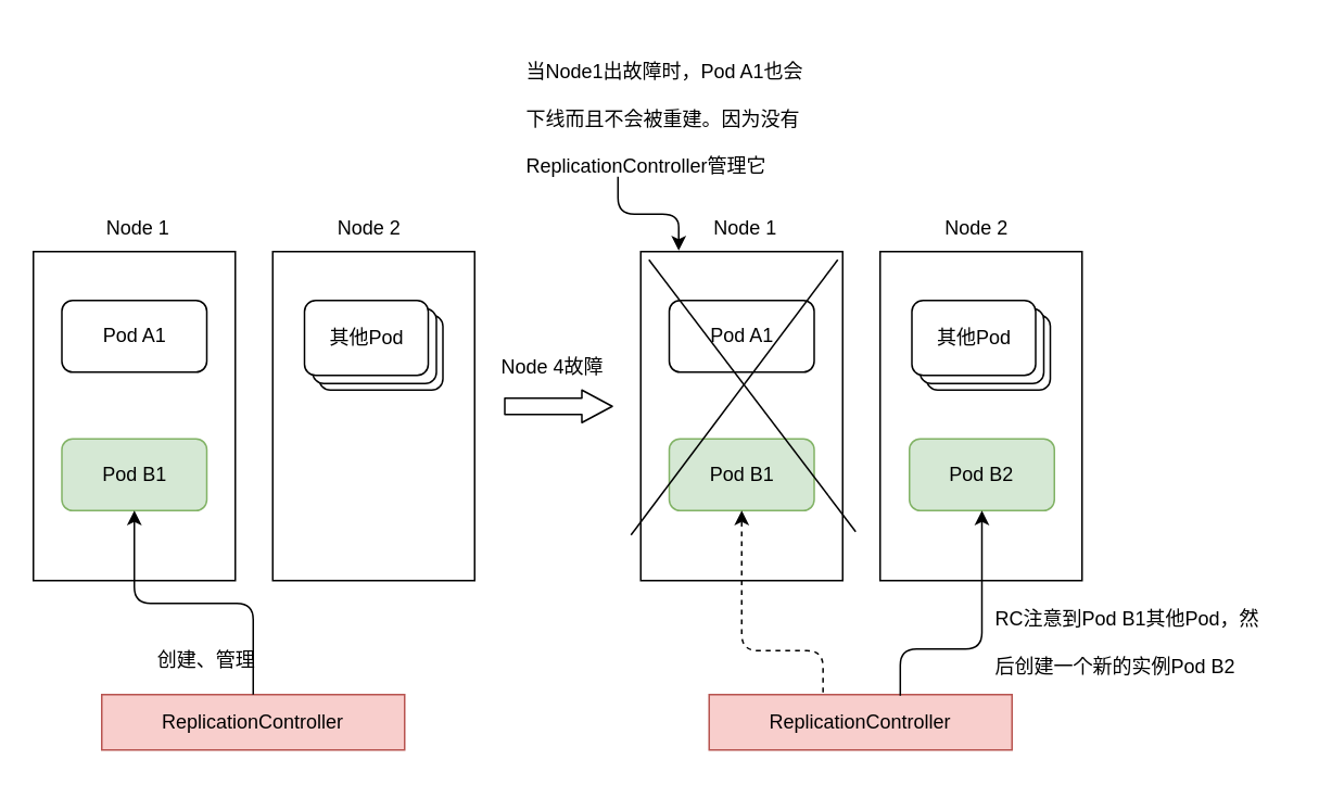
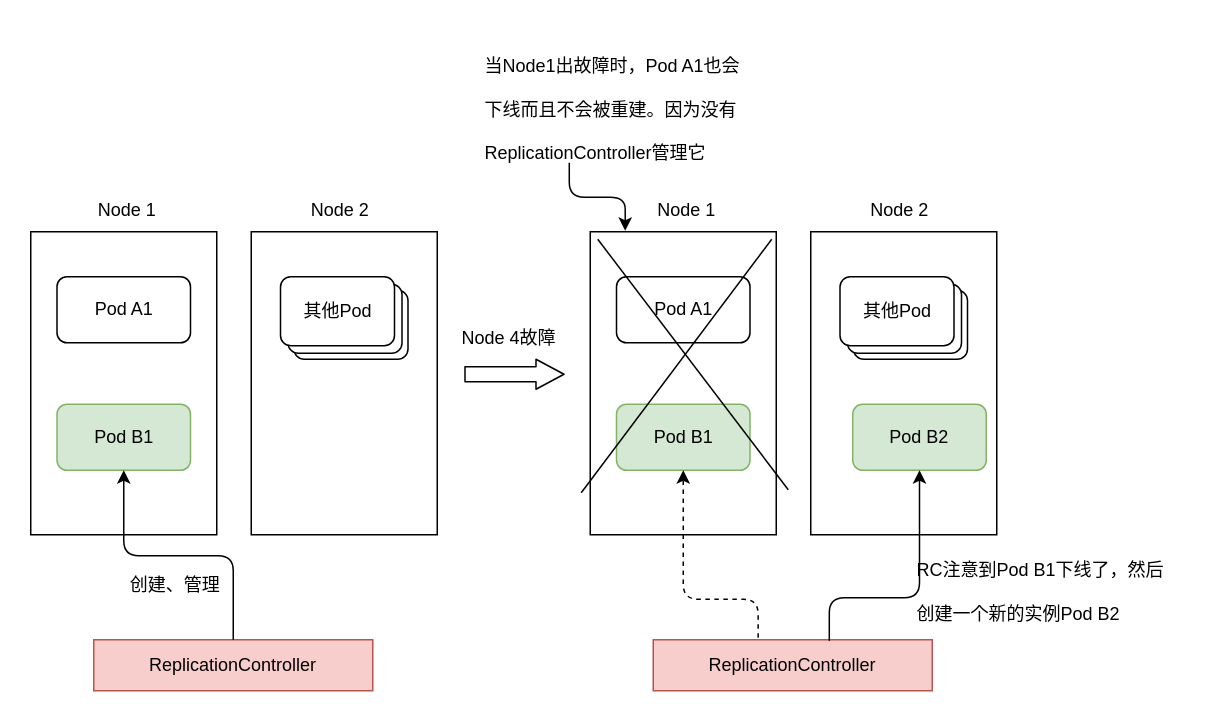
- <mxCell id="26" value="Pod B2" style="rounded=1;whiteSpace=wrap;html=1;fillColor=#d5e8d4;strokeColor=#82b366;" vertex="1" parent="1"><mxGeometry x="558" y="269" width="89" height="44" as="geometry" /></mxCell>
+ <mxCell id="26" value="Pod B2" style="rounded=1;whiteSpace=wrap;html=1;fillColor=#d5e8d4;strokeColor=#82b366;" vertex="1" parent="1"><mxGeometry x="568" y="269" width="89" height="44" as="geometry" /></mxCell>
- <mxCell id="34" value="&lt;h1&gt;&lt;font color=&quot;#000000&quot; style=&quot;font-size: 12px ; font-weight: normal&quot;&gt;RC注意到Pod B1其他Pod，然后创建一个新的实例Pod B2&lt;/font&gt;&lt;/h1&gt;" style="text;html=1;strokeColor=none;fillColor=none;spacing=5;spacingTop=-20;whiteSpace=wrap;overflow=hidden;rounded=0;" vertex="1" parent="1"><mxGeometry x="606" y="356" width="182" height="90" as="geometry" /></mxCell>
+ <mxCell id="34" value="&lt;h1&gt;&lt;font color=&quot;#000000&quot; style=&quot;font-size: 12px ; font-weight: normal&quot;&gt;RC注意到Pod B1下线了，然后创建一个新的实例Pod B2&lt;/font&gt;&lt;/h1&gt;" style="text;html=1;strokeColor=none;fillColor=none;spacing=5;spacingTop=-20;whiteSpace=wrap;overflow=hidden;rounded=0;" vertex="1" parent="1"><mxGeometry x="606" y="356" width="182" height="90" as="geometry" /></mxCell>
- <mxCell id="22" value="创建、管理" style="text;html=1;strokeColor=none;fillColor=none;align=center;verticalAlign=middle;whiteSpace=wrap;rounded=0;" vertex="1" parent="1"><mxGeometry x="92" y="395" width="69" height="20" as="geometry" /></mxCell>
+ <mxCell id="22" value="创建、管理" style="text;html=1;strokeColor=none;fillColor=none;align=center;verticalAlign=middle;whiteSpace=wrap;rounded=0;" vertex="1" parent="1"><mxGeometry x="82" y="380" width="69" height="20" as="geometry" /></mxCell>
